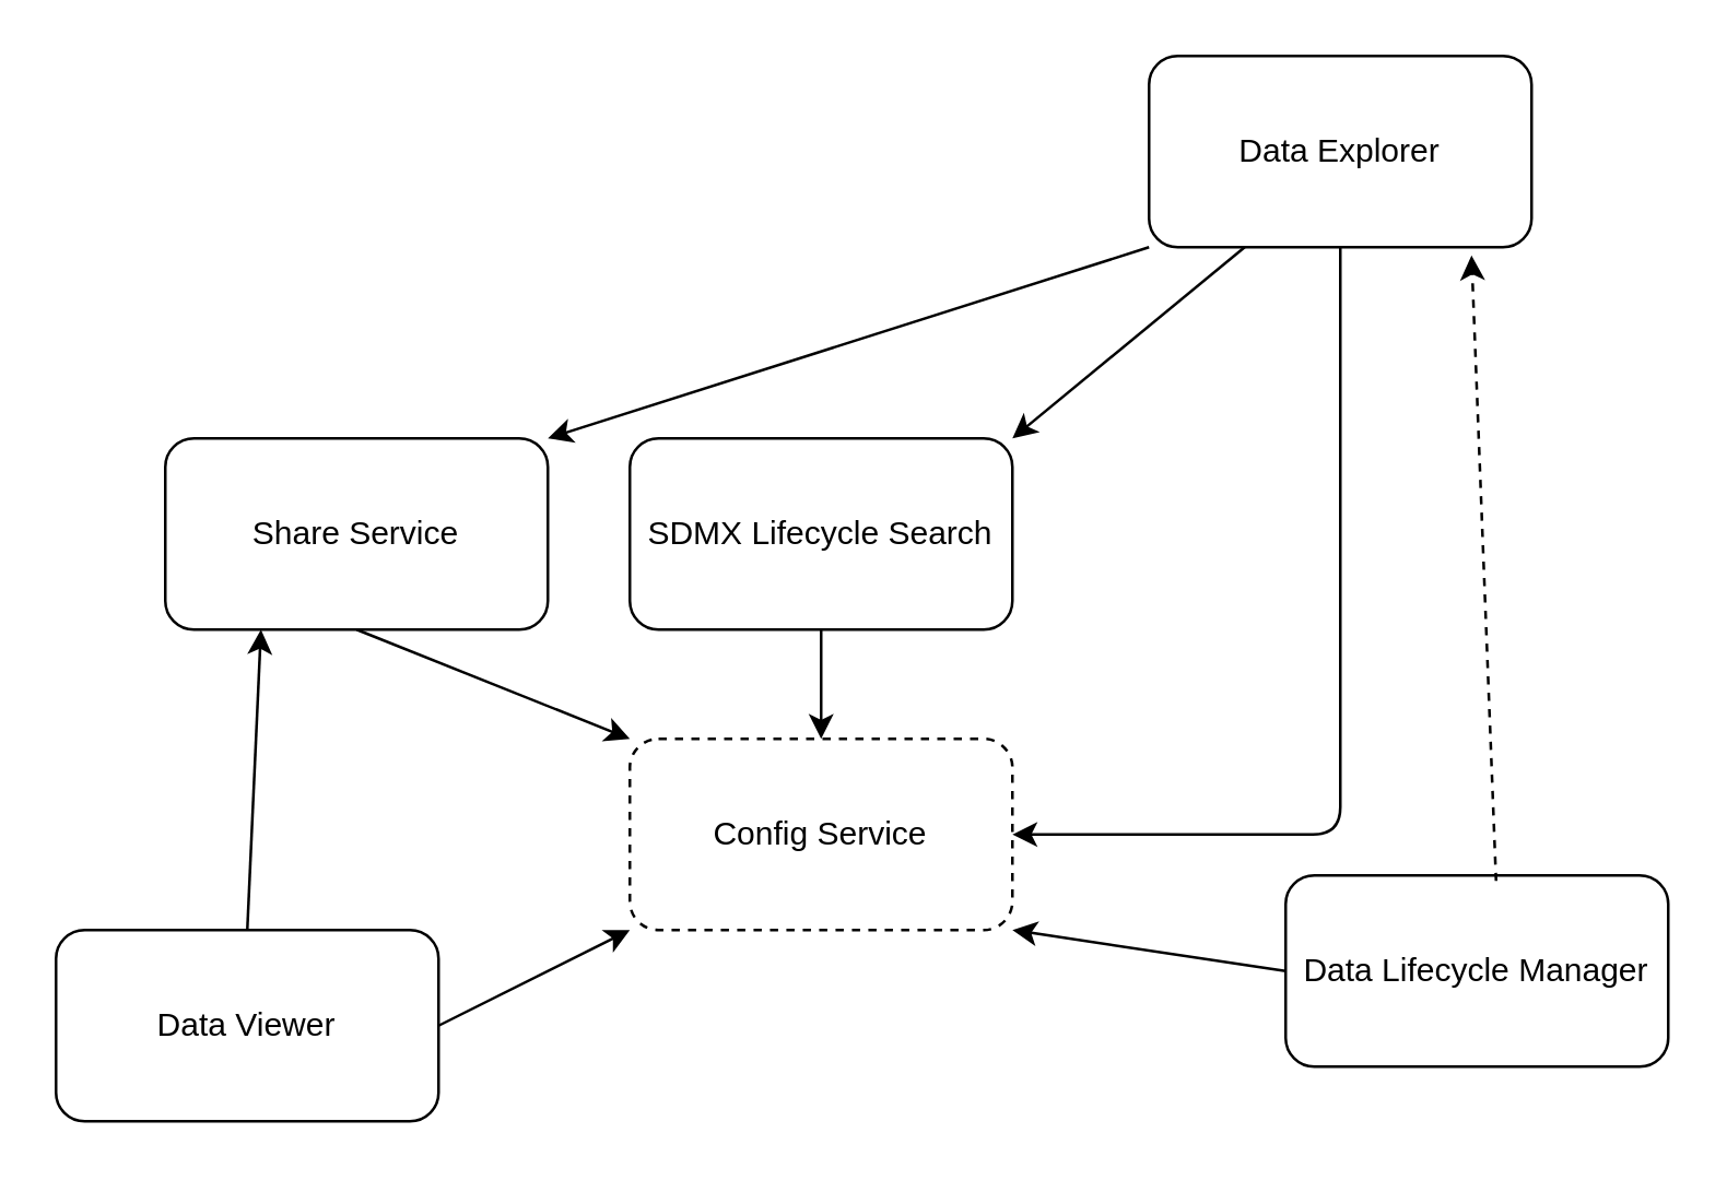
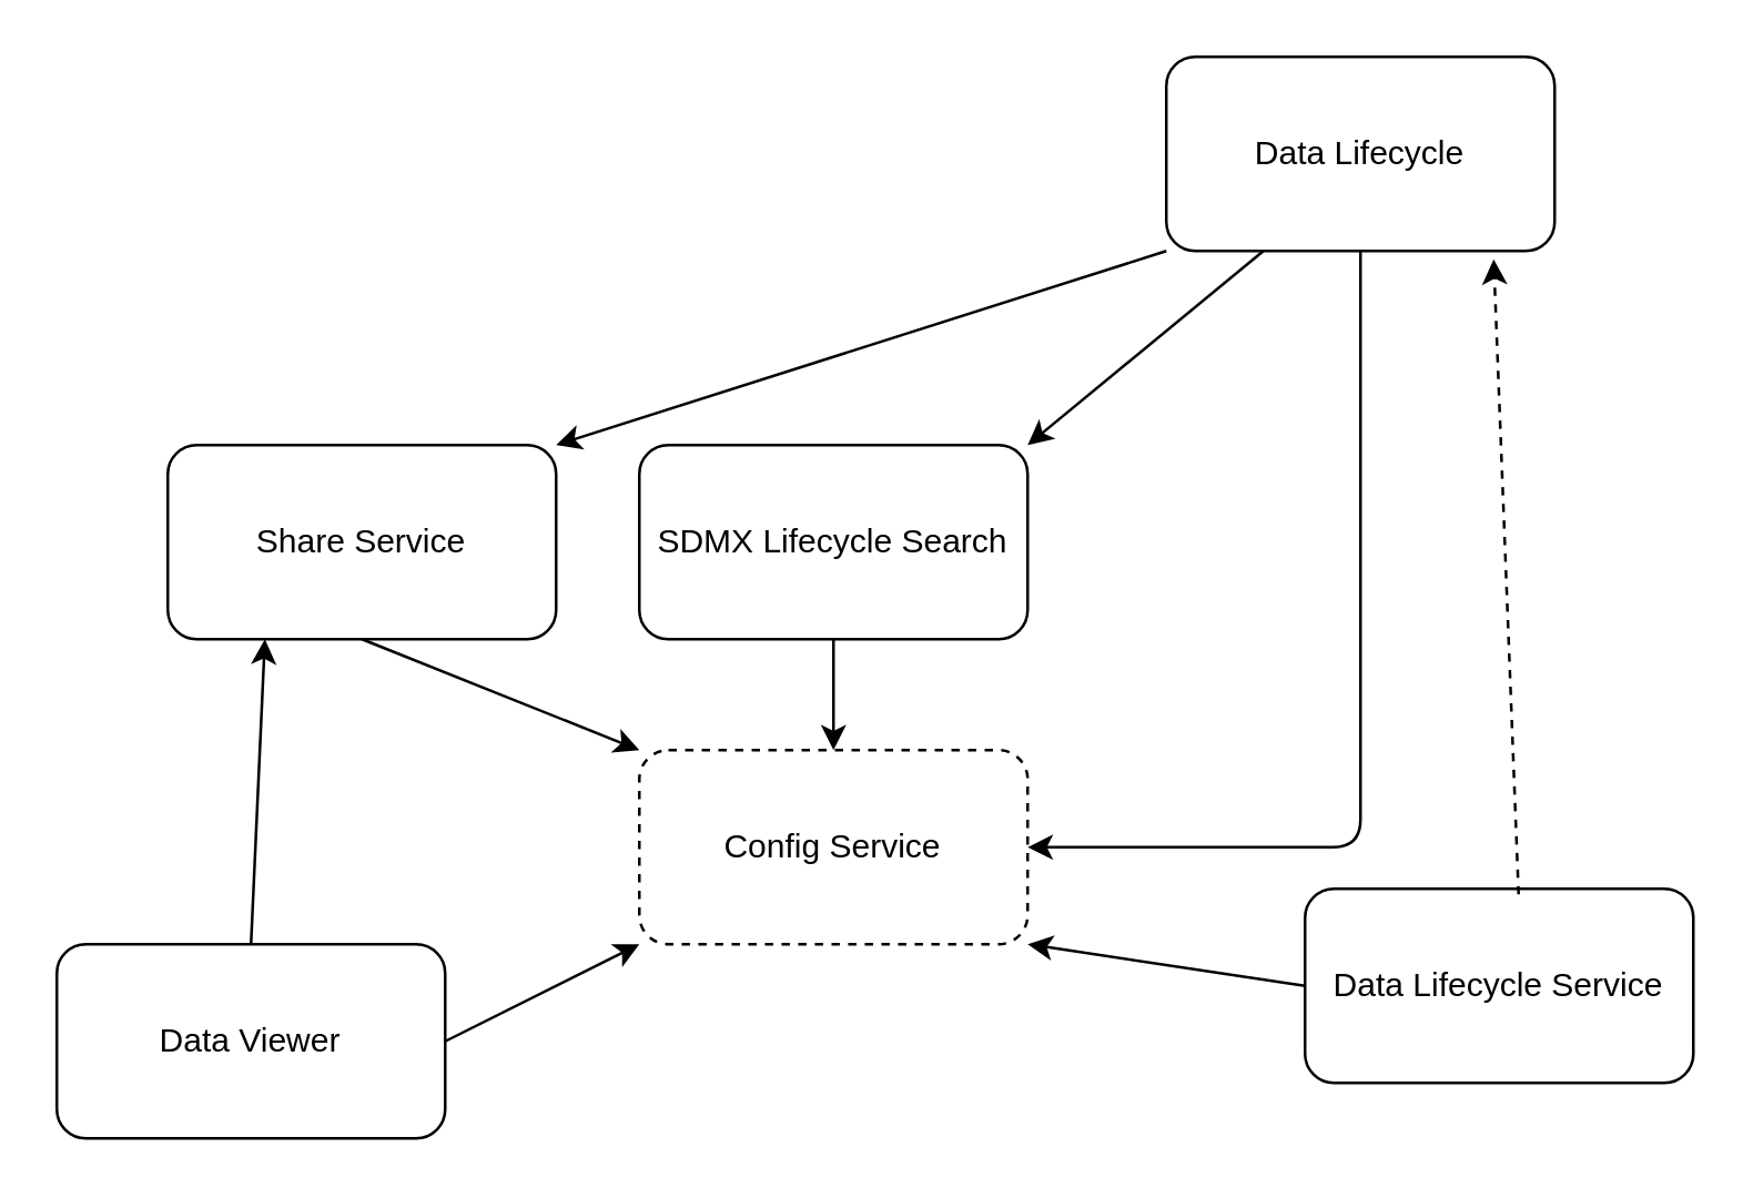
- <mxCell id="10" value="Data Explorer" style="rounded=1;whiteSpace=wrap;html=1;" parent="1" vertex="1"><mxGeometry x="420" y="20" width="140" height="70" as="geometry" /></mxCell>
+ <mxCell id="10" value="Data Lifecycle" style="rounded=1;whiteSpace=wrap;html=1;" parent="1" vertex="1"><mxGeometry x="420" y="20" width="140" height="70" as="geometry" /></mxCell>
- <mxCell id="14" value="Data Lifecycle Manager" style="rounded=1;whiteSpace=wrap;html=1;" parent="1" vertex="1"><mxGeometry x="470" y="320" width="140" height="70" as="geometry" /></mxCell>
+ <mxCell id="14" value="Data Lifecycle Service" style="rounded=1;whiteSpace=wrap;html=1;" parent="1" vertex="1"><mxGeometry x="470" y="320" width="140" height="70" as="geometry" /></mxCell>
